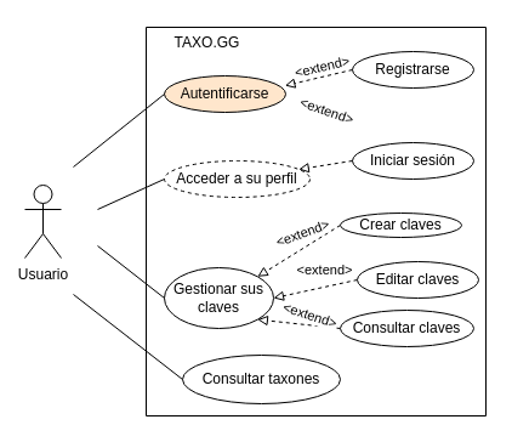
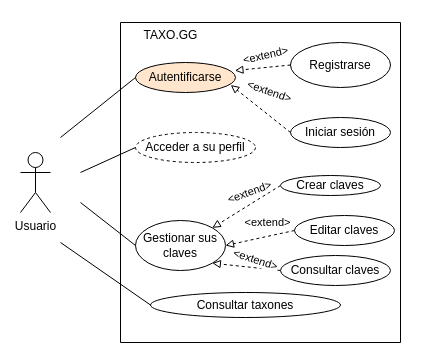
- <mxCell id="14" value="Registrarse" style="ellipse;whiteSpace=wrap;html=1;" vertex="1" parent="3"><mxGeometry x="170" y="20" width="100" height="30" as="geometry" /></mxCell>
+ <mxCell id="14" value="Registrarse" style="ellipse;whiteSpace=wrap;html=1;" vertex="1" parent="3"><mxGeometry x="170" y="20" width="100" height="45" as="geometry" /></mxCell>
- <mxCell id="20" style="rounded=0;orthogonalLoop=1;jettySize=auto;html=1;exitX=0;exitY=0.5;exitDx=0;exitDy=0;dashed=1;endArrow=block;endFill=0;" edge="1" parent="3" source="15" target="16"><mxGeometry relative="1" as="geometry"><mxPoint x="170" y="50" as="sourcePoint" /><mxPoint x="119" y="58" as="targetPoint" /></mxGeometry></mxCell>
+ <mxCell id="20" style="rounded=0;orthogonalLoop=1;jettySize=auto;html=1;exitX=0;exitY=0.5;exitDx=0;exitDy=0;dashed=1;endArrow=block;endFill=0;entryX=0.953;entryY=0.752;entryDx=0;entryDy=0;entryPerimeter=0;" edge="1" parent="3" source="15" target="18"><mxGeometry relative="1" as="geometry"><mxPoint x="170" y="50" as="sourcePoint" /><mxPoint x="119" y="58" as="targetPoint" /></mxGeometry></mxCell>
- <mxCell id="17" value="Consultar taxones" style="ellipse;whiteSpace=wrap;html=1;" vertex="1" parent="3"><mxGeometry x="30" y="270" width="130" height="40" as="geometry" /></mxCell>
+ <mxCell id="17" value="Consultar taxones" style="ellipse;whiteSpace=wrap;html=1;" vertex="1" parent="3"><mxGeometry x="30" y="270" width="190" height="25" as="geometry" /></mxCell>
